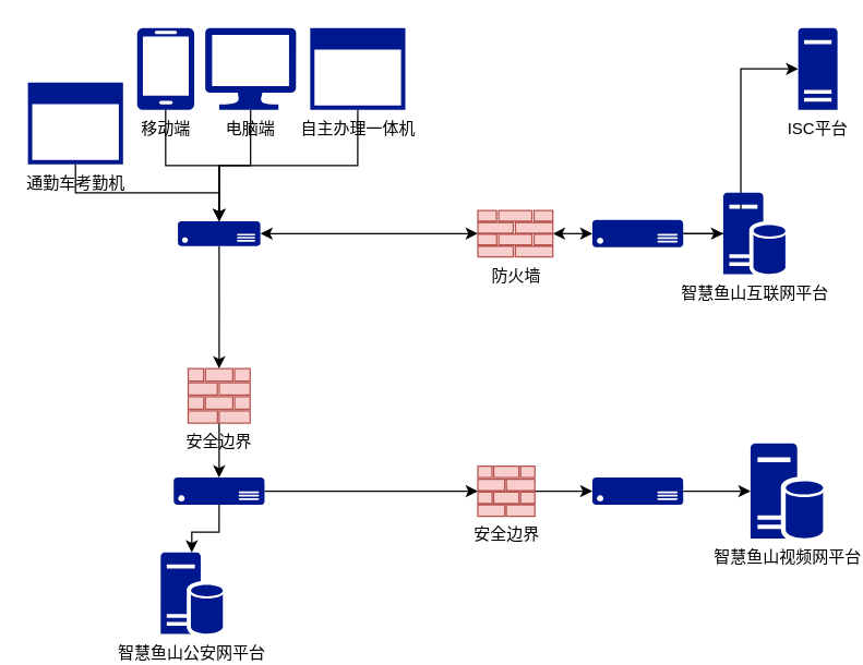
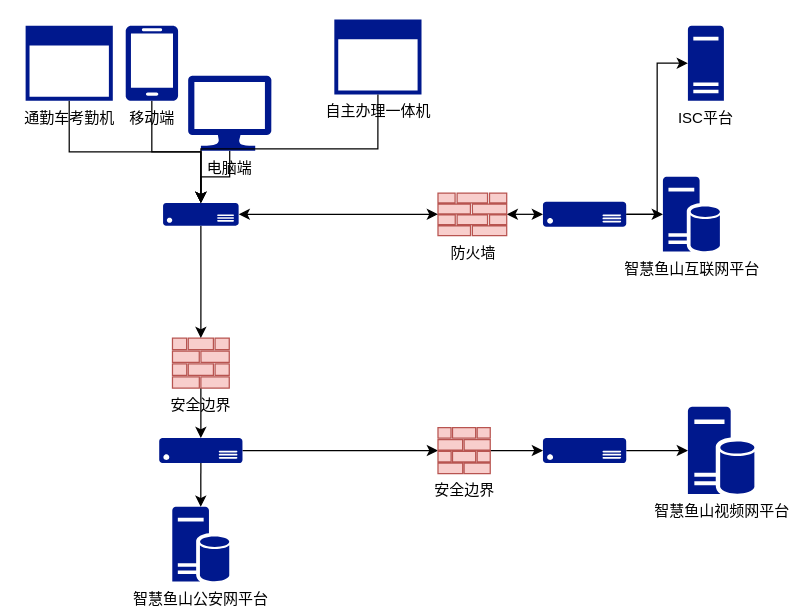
- <mxCell id="6" value="电脑端" style="aspect=fixed;pointerEvents=1;shadow=0;dashed=0;html=1;strokeColor=none;labelPosition=center;verticalLabelPosition=bottom;verticalAlign=top;align=center;fillColor=#00188D;shape=mxgraph.azure.computer" vertex="1" parent="1"><mxGeometry x="150" y="20" width="66.67" height="60" as="geometry" /></mxCell>
+ <mxCell id="6" value="电脑端" style="aspect=fixed;pointerEvents=1;shadow=0;dashed=0;html=1;strokeColor=none;labelPosition=center;verticalLabelPosition=bottom;verticalAlign=top;align=center;fillColor=#00188D;shape=mxgraph.azure.computer" vertex="1" parent="1"><mxGeometry x="150" y="60" width="66.67" height="60" as="geometry" /></mxCell>
- <mxCell id="4" value="自主办理一体机" style="aspect=fixed;pointerEvents=1;shadow=0;dashed=0;html=1;strokeColor=none;labelPosition=center;verticalLabelPosition=bottom;verticalAlign=top;align=center;fillColor=#00188D;shape=mxgraph.mscae.enterprise.application_blank" vertex="1" parent="1"><mxGeometry x="227.05" y="20" width="69.76" height="60" as="geometry" /></mxCell>
+ <mxCell id="4" value="自主办理一体机" style="aspect=fixed;pointerEvents=1;shadow=0;dashed=0;html=1;strokeColor=none;labelPosition=center;verticalLabelPosition=bottom;verticalAlign=top;align=center;fillColor=#00188D;shape=mxgraph.mscae.enterprise.application_blank" vertex="1" parent="1"><mxGeometry x="267.05" y="15" width="69.76" height="60" as="geometry" /></mxCell>
- <mxCell id="9" value="ISC平台" style="aspect=fixed;pointerEvents=1;shadow=0;dashed=0;html=1;strokeColor=none;labelPosition=center;verticalLabelPosition=bottom;verticalAlign=top;align=center;fillColor=#00188D;shape=mxgraph.mscae.enterprise.server_generic" vertex="1" parent="1"><mxGeometry x="585" y="20" width="28.8" height="60" as="geometry" /></mxCell>
+ <mxCell id="9" value="ISC平台" style="aspect=fixed;pointerEvents=1;shadow=0;dashed=0;html=1;strokeColor=none;labelPosition=center;verticalLabelPosition=bottom;verticalAlign=top;align=center;fillColor=#00188D;shape=mxgraph.mscae.enterprise.server_generic" vertex="1" parent="1"><mxGeometry x="550" y="20" width="28.8" height="60" as="geometry" /></mxCell>
- <mxCell id="8" value="通勤车考勤机" style="aspect=fixed;pointerEvents=1;shadow=0;dashed=0;html=1;strokeColor=none;labelPosition=center;verticalLabelPosition=bottom;verticalAlign=top;align=center;fillColor=#00188D;shape=mxgraph.mscae.enterprise.application_blank" vertex="1" parent="1"><mxGeometry x="20" y="60" width="69.77" height="60" as="geometry" /></mxCell>
+ <mxCell id="8" value="通勤车考勤机" style="aspect=fixed;pointerEvents=1;shadow=0;dashed=0;html=1;strokeColor=none;labelPosition=center;verticalLabelPosition=bottom;verticalAlign=top;align=center;fillColor=#00188D;shape=mxgraph.mscae.enterprise.application_blank" vertex="1" parent="1"><mxGeometry y="20" width="69.77" height="60" as="geometry" x="20" /></mxCell>
- <mxCell id="17" value="智慧鱼山公安网平台" style="aspect=fixed;pointerEvents=1;shadow=0;dashed=0;html=1;strokeColor=none;labelPosition=center;verticalLabelPosition=bottom;verticalAlign=top;align=center;fillColor=#00188D;shape=mxgraph.mscae.enterprise.database_server" vertex="1" parent="1"><mxGeometry x="117.37" y="405" width="45.6" height="60" as="geometry" /></mxCell>
+ <mxCell id="17" value="智慧鱼山公安网平台" style="aspect=fixed;pointerEvents=1;shadow=0;dashed=0;html=1;strokeColor=none;labelPosition=center;verticalLabelPosition=bottom;verticalAlign=top;align=center;fillColor=#00188D;shape=mxgraph.mscae.enterprise.database_server" vertex="1" parent="1"><mxGeometry x="137.37" y="405" width="45.6" height="60" as="geometry" /></mxCell>
